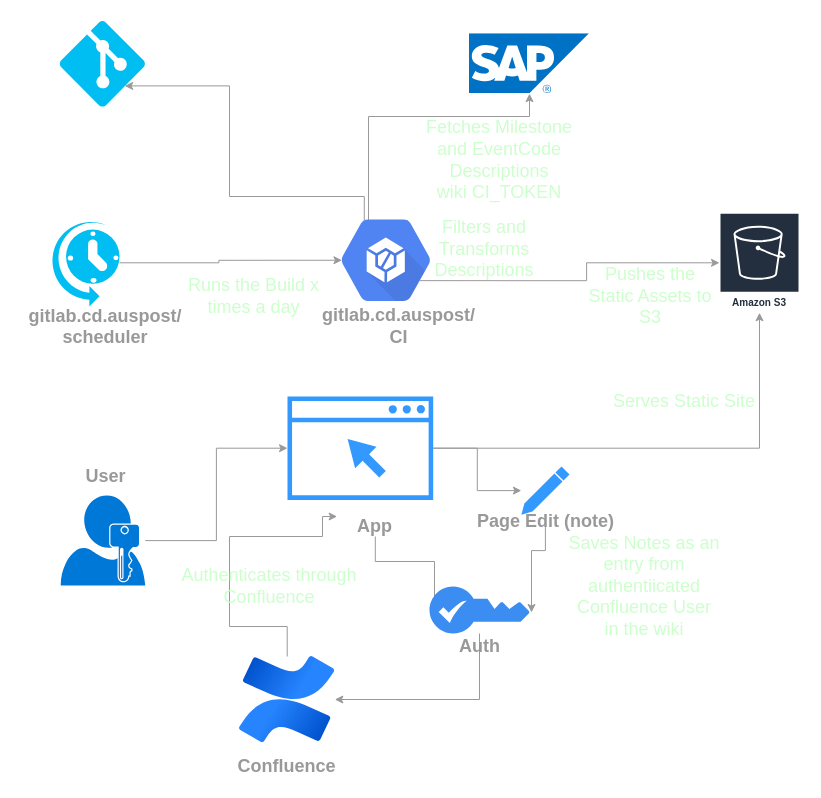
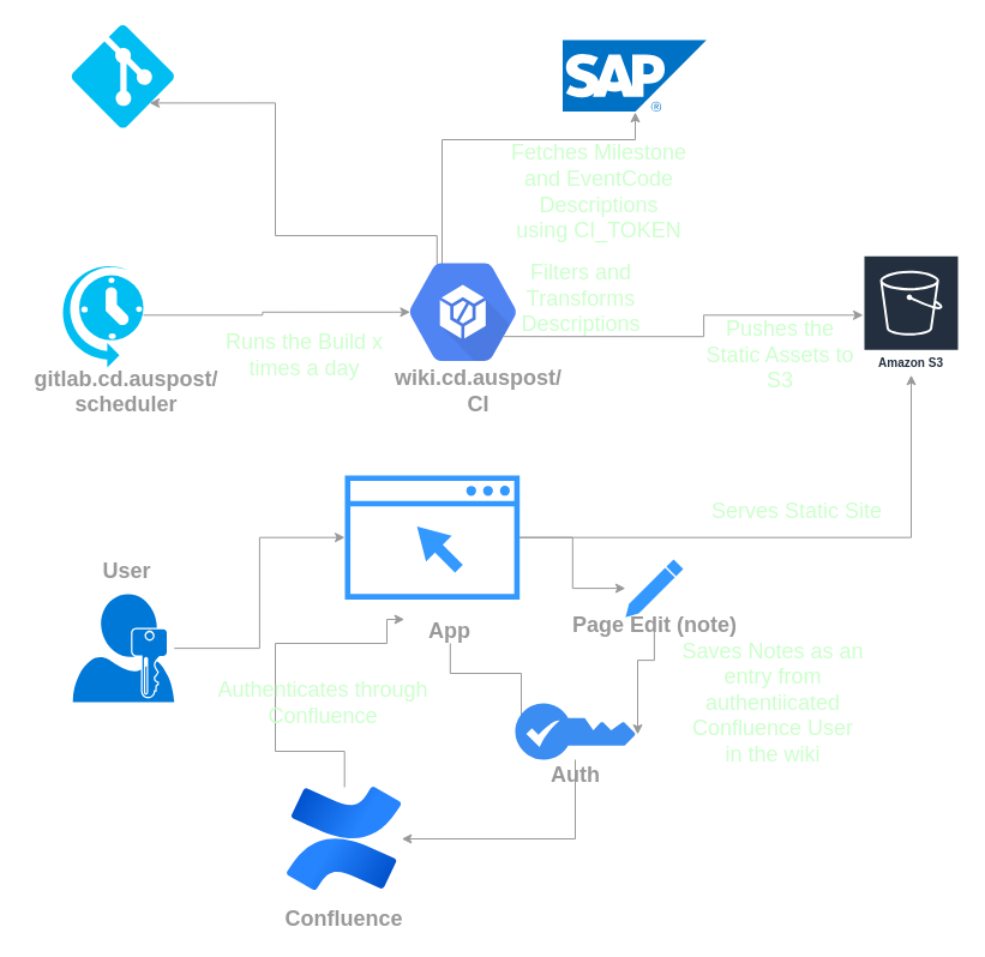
- <mxCell id="30" value="&lt;font style=&quot;font-size: 18px&quot;&gt;&lt;font color=&quot;#ccffcc&quot;&gt;Fetches Milestone and EventCode&lt;br&gt;Descriptions&lt;br&gt;wiki CI_TOKEN&lt;/font&gt;&lt;br&gt;&lt;/font&gt;" style="text;html=1;strokeColor=none;fillColor=none;align=center;verticalAlign=middle;whiteSpace=wrap;rounded=0;" vertex="1" parent="1"><mxGeometry x="409" y="119.75" width="180" height="80" as="geometry" /></mxCell>
+ <mxCell id="30" value="&lt;font style=&quot;font-size: 18px&quot;&gt;&lt;font color=&quot;#ccffcc&quot;&gt;Fetches Milestone and EventCode&lt;br&gt;Descriptions&lt;br&gt;using CI_TOKEN&lt;/font&gt;&lt;br&gt;&lt;/font&gt;" style="text;html=1;strokeColor=none;fillColor=none;align=center;verticalAlign=middle;whiteSpace=wrap;rounded=0;" vertex="1" parent="1"><mxGeometry x="409" y="119.75" width="180" height="80" as="geometry" /></mxCell>
- <mxCell id="23" value="&lt;font style=&quot;font-size: 18px&quot;&gt;&lt;b&gt;gitlab.cd.auspost/&lt;br&gt;CI&lt;/b&gt;&lt;/font&gt;" style="text;html=1;strokeColor=none;fillColor=none;align=center;verticalAlign=middle;whiteSpace=wrap;rounded=0;fontColor=#999999;" vertex="1" parent="1"><mxGeometry x="299" y="306" width="198.75" height="40" as="geometry" /></mxCell>
+ <mxCell id="23" value="&lt;font style=&quot;font-size: 18px&quot;&gt;&lt;b&gt;wiki.cd.auspost/&lt;br&gt;CI&lt;/b&gt;&lt;/font&gt;" style="text;html=1;strokeColor=none;fillColor=none;align=center;verticalAlign=middle;whiteSpace=wrap;rounded=0;fontColor=#999999;" vertex="1" parent="1"><mxGeometry x="299" y="306" width="198.75" height="40" as="geometry" /></mxCell>
- <mxCell id="33" value="&lt;font style=&quot;font-size: 18px&quot;&gt;&lt;font color=&quot;#ccffcc&quot;&gt;Serves Static Site&lt;/font&gt;&lt;br&gt;&lt;/font&gt;" style="text;html=1;strokeColor=none;fillColor=none;align=center;verticalAlign=middle;whiteSpace=wrap;rounded=0;" vertex="1" parent="1"><mxGeometry x="589" y="381" width="190" height="40" as="geometry" /></mxCell>
+ <mxCell id="33" value="&lt;font style=&quot;font-size: 18px&quot;&gt;&lt;font color=&quot;#ccffcc&quot;&gt;Serves Static Site&lt;/font&gt;&lt;br&gt;&lt;/font&gt;" style="text;html=1;strokeColor=none;fillColor=none;align=center;verticalAlign=middle;whiteSpace=wrap;rounded=0;" vertex="1" parent="1"><mxGeometry x="569" y="406" width="190" height="40" as="geometry" /></mxCell>
